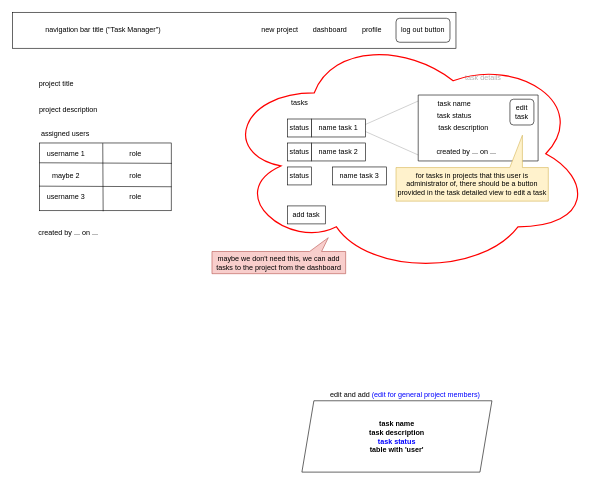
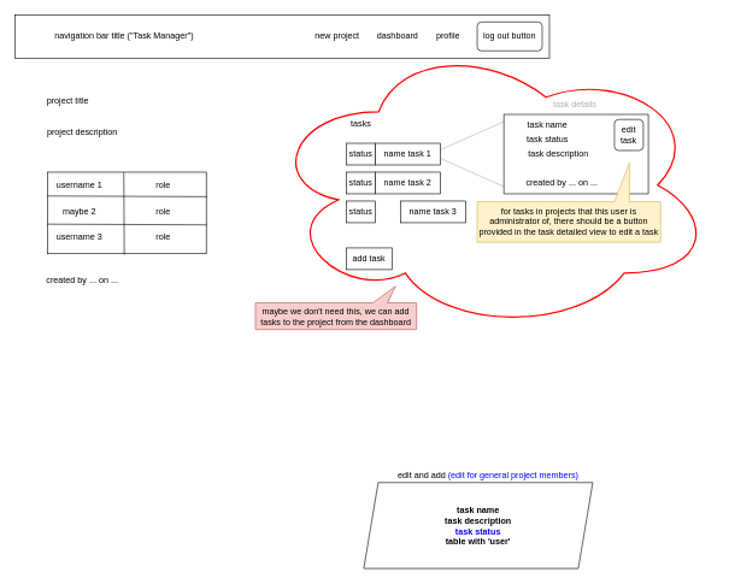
- <mxCell id="38" value="task details" style="text;html=1;align=center;verticalAlign=middle;resizable=0;points=[];autosize=1;strokeColor=none;fillColor=none;textOpacity=30;" parent="1" vertex="1"><mxGeometry x="766" y="117" width="78" height="26" as="geometry" /></mxCell>
+ <mxCell id="38" value="task details" style="text;html=1;align=center;verticalAlign=middle;resizable=0;points=[];autosize=1;strokeColor=none;fillColor=none;textOpacity=30;" parent="1" vertex="1"><mxGeometry x="756" y="132" width="78" height="26" as="geometry" /></mxCell>
- <mxCell id="23" value="assigned users" style="text;html=1;align=center;verticalAlign=middle;whiteSpace=wrap;rounded=0;" vertex="1" parent="10"><mxGeometry x="20" y="83" width="111" height="30" as="geometry" /></mxCell>
